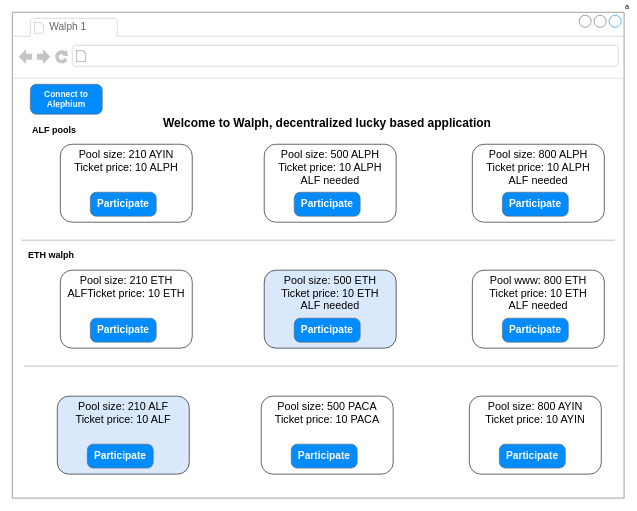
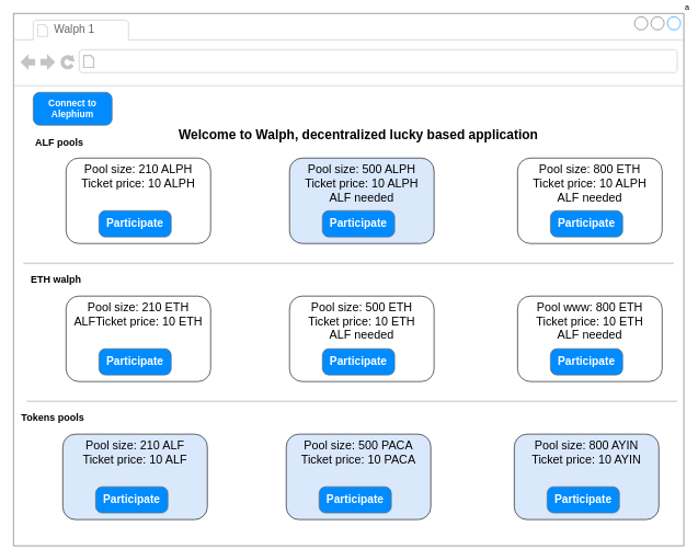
- <mxCell id="11" value="Pool size: 210 AYIN&lt;br style=&quot;font-size: 18px;&quot;&gt;Ticket price: 10 ALPH" style="rounded=1;whiteSpace=wrap;html=1;verticalAlign=top;align=center;fontSize=18;labelPosition=center;verticalLabelPosition=middle;" vertex="1" parent="10"><mxGeometry width="220" height="130" as="geometry" /></mxCell>
+ <mxCell id="11" value="Pool size: 210 ALPH&lt;br style=&quot;font-size: 18px;&quot;&gt;Ticket price: 10 ALPH" style="rounded=1;whiteSpace=wrap;html=1;verticalAlign=top;align=center;fontSize=18;labelPosition=center;verticalLabelPosition=middle;" vertex="1" parent="10"><mxGeometry width="220" height="130" as="geometry" /></mxCell>
- <mxCell id="8" value="Pool size: 800 ALPH&lt;br style=&quot;font-size: 18px;&quot;&gt;Ticket price: 10 ALPH&lt;br&gt;ALF needed" style="rounded=1;whiteSpace=wrap;html=1;verticalAlign=top;align=center;fontSize=18;labelPosition=center;verticalLabelPosition=middle;" vertex="1" parent="7"><mxGeometry width="220" height="130" as="geometry" /></mxCell>
+ <mxCell id="8" value="Pool size: 800 ETH&lt;br style=&quot;font-size: 18px;&quot;&gt;Ticket price: 10 ALPH&lt;br&gt;ALF needed" style="rounded=1;whiteSpace=wrap;html=1;verticalAlign=top;align=center;fontSize=18;labelPosition=center;verticalLabelPosition=middle;" vertex="1" parent="7"><mxGeometry width="220" height="130" as="geometry" /></mxCell>
- <mxCell id="14" value="Pool size: 500 ALPH&lt;br style=&quot;font-size: 18px;&quot;&gt;Ticket price: 10 ALPH&lt;br&gt;ALF needed" style="rounded=1;whiteSpace=wrap;html=1;verticalAlign=top;align=center;fontSize=18;labelPosition=center;verticalLabelPosition=middle;" vertex="1" parent="13"><mxGeometry width="220" height="130" as="geometry" /></mxCell>
+ <mxCell id="14" value="Pool size: 500 ALPH&lt;br style=&quot;font-size: 18px;&quot;&gt;Ticket price: 10 ALPH&lt;br&gt;ALF needed" style="rounded=1;whiteSpace=wrap;html=1;verticalAlign=top;align=center;fontSize=18;labelPosition=center;verticalLabelPosition=middle;fillColor=#dae8fc;" vertex="1" parent="13"><mxGeometry width="220" height="130" as="geometry" /></mxCell>
- <mxCell id="24" value="Pool size: 500 ETH&lt;br style=&quot;font-size: 18px;&quot;&gt;Ticket price: 10 ETH&lt;br&gt;ALF needed" style="rounded=1;whiteSpace=wrap;html=1;verticalAlign=top;align=center;fontSize=18;labelPosition=center;verticalLabelPosition=middle;fillColor=#dae8fc;" vertex="1" parent="23"><mxGeometry width="220" height="130" as="geometry" /></mxCell>
+ <mxCell id="24" value="Pool size: 500 ETH&lt;br style=&quot;font-size: 18px;&quot;&gt;Ticket price: 10 ETH&lt;br&gt;ALF needed" style="rounded=1;whiteSpace=wrap;html=1;verticalAlign=top;align=center;fontSize=18;labelPosition=center;verticalLabelPosition=middle;" vertex="1" parent="23"><mxGeometry width="220" height="130" as="geometry" /></mxCell>
+ <mxCell id="26" value="Tokens pools" style="text;html=1;strokeColor=none;fillColor=none;align=center;verticalAlign=middle;whiteSpace=wrap;rounded=0;fontSize=15;fontStyle=1" vertex="1" parent="2"><mxGeometry x="10" y="600" width="100" height="30" as="geometry" /></mxCell>
- <mxCell id="34" value="Pool size: 500 PACA&lt;br style=&quot;font-size: 18px;&quot;&gt;Ticket price: 10 PACA&lt;br&gt;" style="rounded=1;whiteSpace=wrap;html=1;verticalAlign=top;align=center;fontSize=18;labelPosition=center;verticalLabelPosition=middle;" vertex="1" parent="33"><mxGeometry width="220" height="130" as="geometry" /></mxCell>
+ <mxCell id="34" value="Pool size: 500 PACA&lt;br style=&quot;font-size: 18px;&quot;&gt;Ticket price: 10 PACA&lt;br&gt;" style="rounded=1;whiteSpace=wrap;html=1;verticalAlign=top;align=center;fontSize=18;labelPosition=center;verticalLabelPosition=middle;fillColor=#dae8fc;" vertex="1" parent="33"><mxGeometry width="220" height="130" as="geometry" /></mxCell>
- <mxCell id="28" value="Pool size: 800 AYIN&lt;br style=&quot;font-size: 18px;&quot;&gt;Ticket price: 10 AYIN&lt;br&gt;" style="rounded=1;whiteSpace=wrap;html=1;verticalAlign=top;align=center;fontSize=18;labelPosition=center;verticalLabelPosition=middle;" vertex="1" parent="27"><mxGeometry width="220" height="130" as="geometry" /></mxCell>
+ <mxCell id="28" value="Pool size: 800 AYIN&lt;br style=&quot;font-size: 18px;&quot;&gt;Ticket price: 10 AYIN&lt;br&gt;" style="rounded=1;whiteSpace=wrap;html=1;verticalAlign=top;align=center;fontSize=18;labelPosition=center;verticalLabelPosition=middle;fillColor=#dae8fc;" vertex="1" parent="27"><mxGeometry width="220" height="130" as="geometry" /></mxCell>
